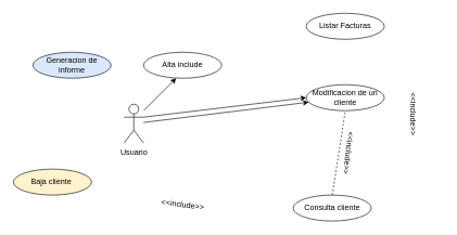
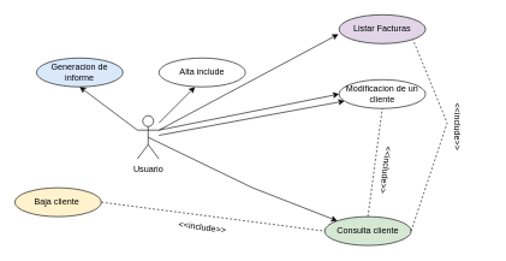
- <mxCell id="7" value="Listar Facturas" style="ellipse;whiteSpace=wrap;html=1;" vertex="1" parent="1"><mxGeometry x="470" y="20" width="120" height="40" as="geometry" /></mxCell>
+ <mxCell id="7" value="Listar Facturas" style="ellipse;whiteSpace=wrap;html=1;fillColor=#e1d5e7;" vertex="1" parent="1"><mxGeometry x="470" y="20" width="120" height="40" as="geometry" /></mxCell>
+ <mxCell id="15" value="" style="endArrow=classic;html=1;rounded=0;entryX=-0.008;entryY=0.675;entryDx=0;entryDy=0;entryPerimeter=0;exitX=1;exitY=0.333;exitDx=0;exitDy=0;exitPerimeter=0;" edge="1" parent="1" source="2" target="7"><mxGeometry width="50" height="50" relative="1" as="geometry"><mxPoint x="240" y="190" as="sourcePoint" /><mxPoint x="290" y="140" as="targetPoint" /></mxGeometry></mxCell>
- <mxCell id="8" value="Modificacion de un&lt;br&gt;cliente" style="ellipse;whiteSpace=wrap;html=1;" vertex="1" parent="1"><mxGeometry x="470" y="130" width="120" height="40" as="geometry" /></mxCell>
+ <mxCell id="8" value="Modificacion de un&lt;br&gt;cliente" style="ellipse;whiteSpace=wrap;html=1;" vertex="1" parent="1"><mxGeometry x="470" y="110" width="120" height="40" as="geometry" /></mxCell>
+ <mxCell id="12" value="" style="endArrow=classic;html=1;rounded=0;entryX=0.5;entryY=1;entryDx=0;entryDy=0;exitX=0;exitY=0.333;exitDx=0;exitDy=0;exitPerimeter=0;" edge="1" parent="1" source="2" target="5"><mxGeometry width="50" height="50" relative="1" as="geometry"><mxPoint x="110" y="215" as="sourcePoint" /><mxPoint x="160" y="165" as="targetPoint" /></mxGeometry></mxCell>
+ <mxCell id="19" value="" style="endArrow=none;dashed=1;html=1;rounded=0;entryX=1;entryY=1;entryDx=0;entryDy=0;exitX=1;exitY=0.5;exitDx=0;exitDy=0;" edge="1" parent="1" source="4" target="7"><mxGeometry width="50" height="50" relative="1" as="geometry"><mxPoint x="690" y="290" as="sourcePoint" /><mxPoint x="690" y="50" as="targetPoint" /><Array as="points"><mxPoint x="620" y="170" /></Array></mxGeometry></mxCell>
+ <mxCell id="11" value="" style="endArrow=classic;html=1;rounded=0;exitX=0.5;exitY=0.5;exitDx=0;exitDy=0;exitPerimeter=0;entryX=0;entryY=0;entryDx=0;entryDy=0;" edge="1" parent="1" source="2" target="4"><mxGeometry width="50" height="50" relative="1" as="geometry"><mxPoint x="330" y="280" as="sourcePoint" /><mxPoint x="380" y="230" as="targetPoint" /><Array as="points"><mxPoint x="350" y="260" /></Array></mxGeometry></mxCell>
+ <mxCell id="9" value="" style="endArrow=none;dashed=1;html=1;rounded=0;exitX=1;exitY=0.5;exitDx=0;exitDy=0;entryX=0;entryY=0.5;entryDx=0;entryDy=0;" edge="1" parent="1" source="6" target="4"><mxGeometry width="50" height="50" relative="1" as="geometry"><mxPoint x="330" y="280" as="sourcePoint" /><mxPoint x="350" y="280" as="targetPoint" /></mxGeometry></mxCell>
- <mxCell id="4" value="Consulta cliente" style="ellipse;whiteSpace=wrap;html=1;" vertex="1" parent="1"><mxGeometry x="450" y="300" width="120" height="40" as="geometry" /></mxCell>
+ <mxCell id="4" value="Consulta cliente" style="ellipse;whiteSpace=wrap;html=1;fillColor=#d5e8d4;" vertex="1" parent="1"><mxGeometry x="450" y="300" width="120" height="40" as="geometry" /></mxCell>
